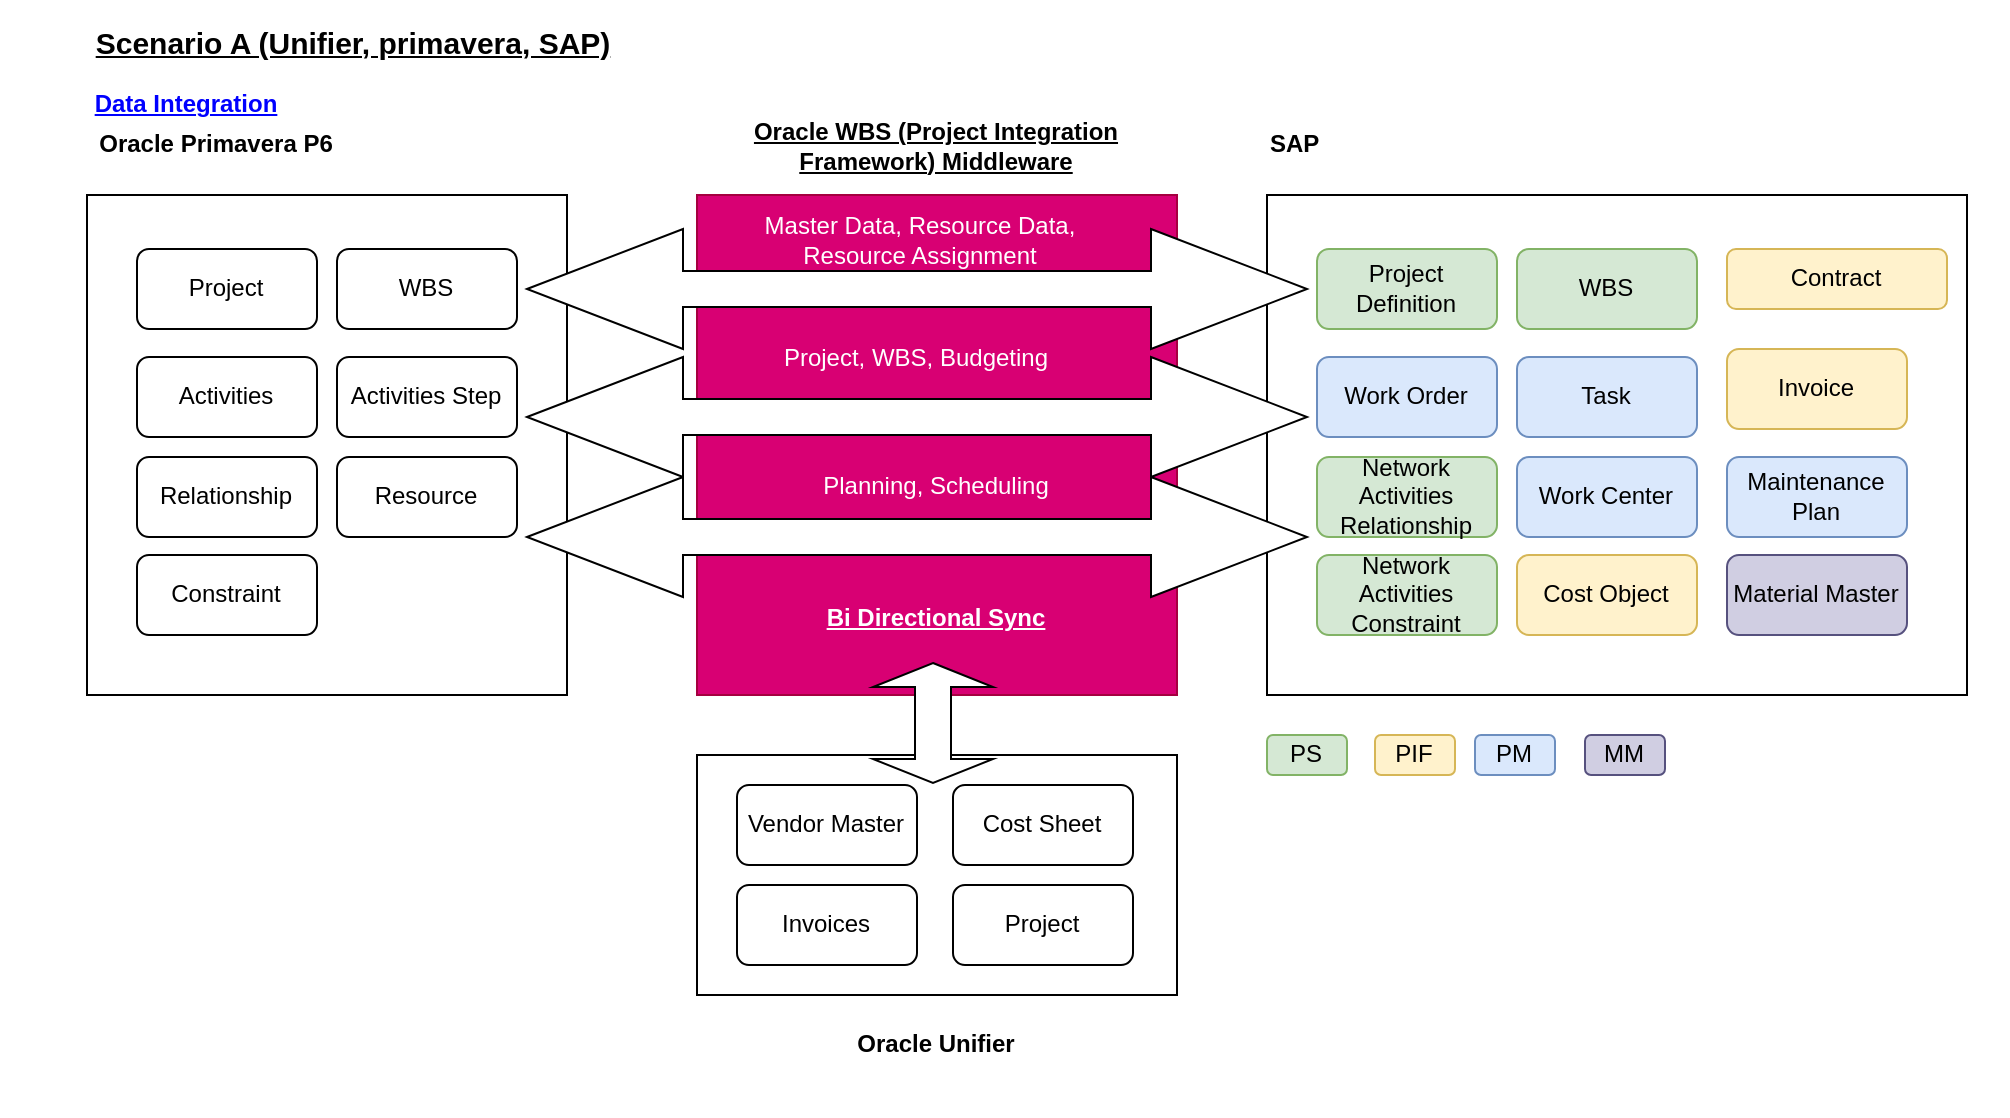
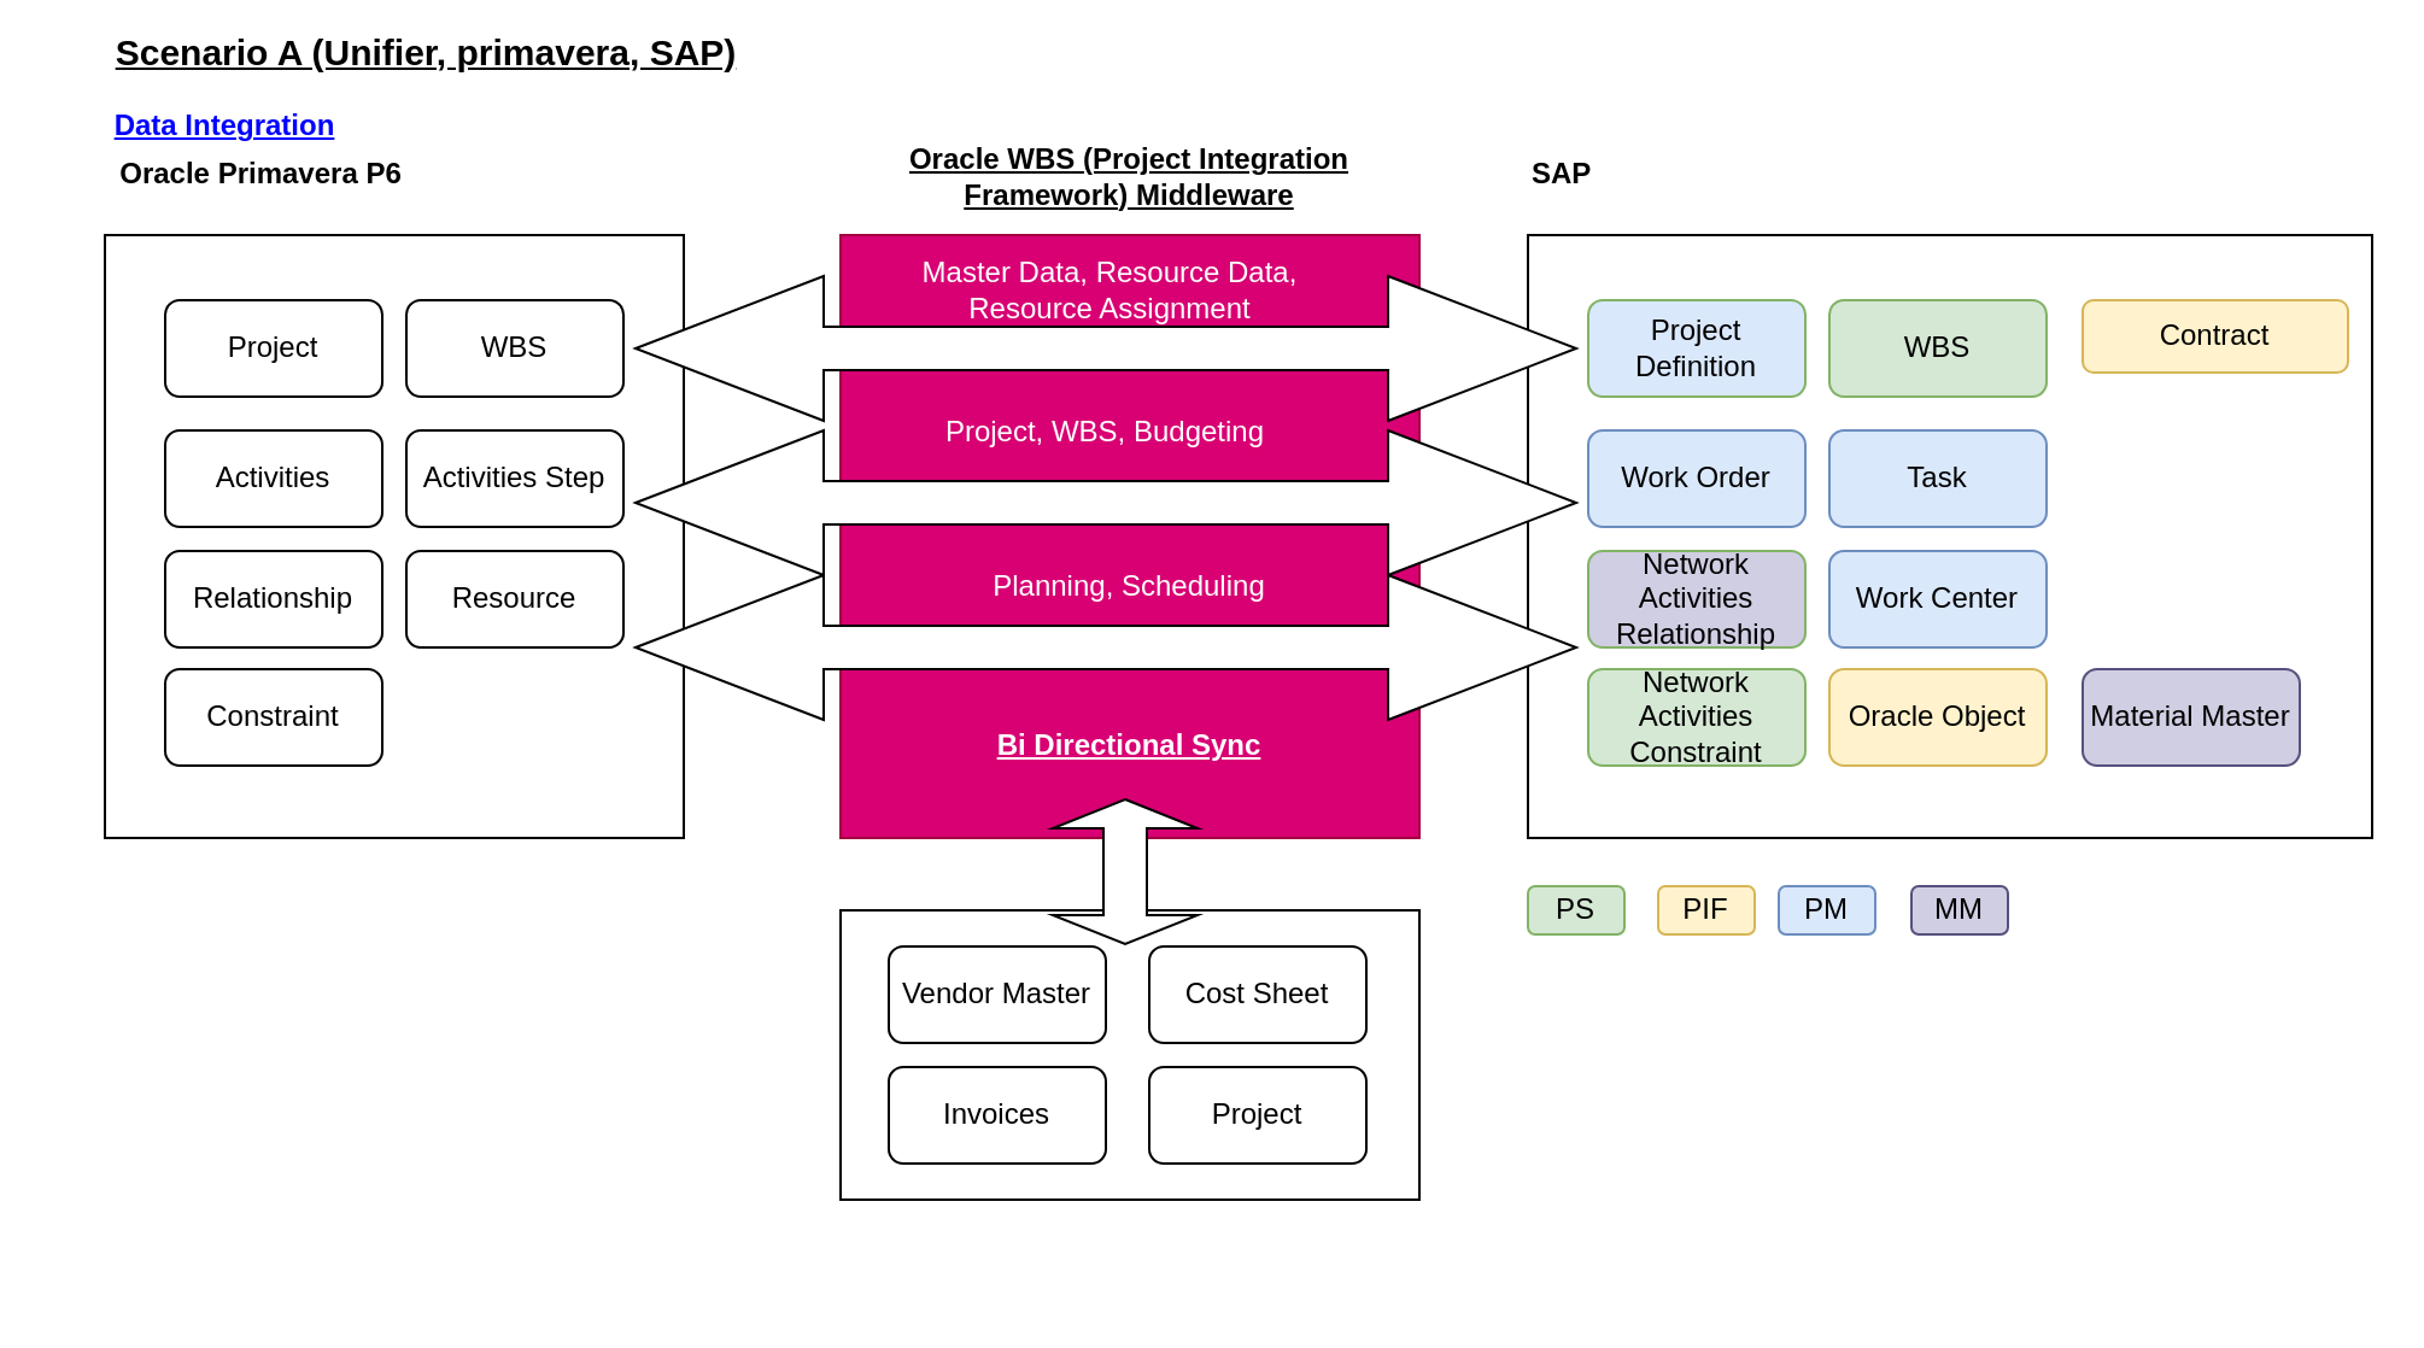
- <mxCell id="30" value="Project&lt;br&gt;Definition" style="rounded=1;whiteSpace=wrap;html=1;fillColor=#d5e8d4;strokeColor=#82b366;" vertex="1" parent="27"><mxGeometry x="25" y="67" width="90" height="40" as="geometry" /></mxCell>
+ <mxCell id="30" value="Project&lt;br&gt;Definition" style="rounded=1;whiteSpace=wrap;html=1;fillColor=#dae8fc;strokeColor=#82b366;" vertex="1" parent="27"><mxGeometry x="25" y="67" width="90" height="40" as="geometry" /></mxCell>
- <mxCell id="39" value="Invoice" style="rounded=1;whiteSpace=wrap;html=1;fillColor=#fff2cc;strokeColor=#d6b656;" vertex="1" parent="27"><mxGeometry x="230" y="117" width="90" height="40" as="geometry" /></mxCell>
- <mxCell id="34" value="Network Activities Relationship" style="rounded=1;whiteSpace=wrap;html=1;fillColor=#d5e8d4;strokeColor=#82b366;" vertex="1" parent="27"><mxGeometry x="25" y="171" width="90" height="40" as="geometry" /></mxCell>
+ <mxCell id="34" value="Network Activities Relationship" style="rounded=1;whiteSpace=wrap;html=1;fillColor=#d0cee2;strokeColor=#82b366;" vertex="1" parent="27"><mxGeometry x="25" y="171" width="90" height="40" as="geometry" /></mxCell>
- <mxCell id="43" value="Maintenance Plan" style="rounded=1;whiteSpace=wrap;html=1;fillColor=#dae8fc;strokeColor=#6c8ebf;" vertex="1" parent="27"><mxGeometry x="230" y="171" width="90" height="40" as="geometry" /></mxCell>
- <mxCell id="37" value="Cost Object" style="rounded=1;whiteSpace=wrap;html=1;fillColor=#fff2cc;strokeColor=#d6b656;" vertex="1" parent="27"><mxGeometry x="125" y="220" width="90" height="40" as="geometry" /></mxCell>
+ <mxCell id="37" value="Oracle Object" style="rounded=1;whiteSpace=wrap;html=1;fillColor=#fff2cc;strokeColor=#d6b656;" vertex="1" parent="27"><mxGeometry x="125" y="220" width="90" height="40" as="geometry" /></mxCell>
- <mxCell id="10" value="Oracle Unifier" style="text;html=1;strokeColor=none;fillColor=none;align=center;verticalAlign=middle;whiteSpace=wrap;rounded=0;fontStyle=1" vertex="1" parent="1"><mxGeometry x="403" y="507" width="130" height="30" as="geometry" /></mxCell>
